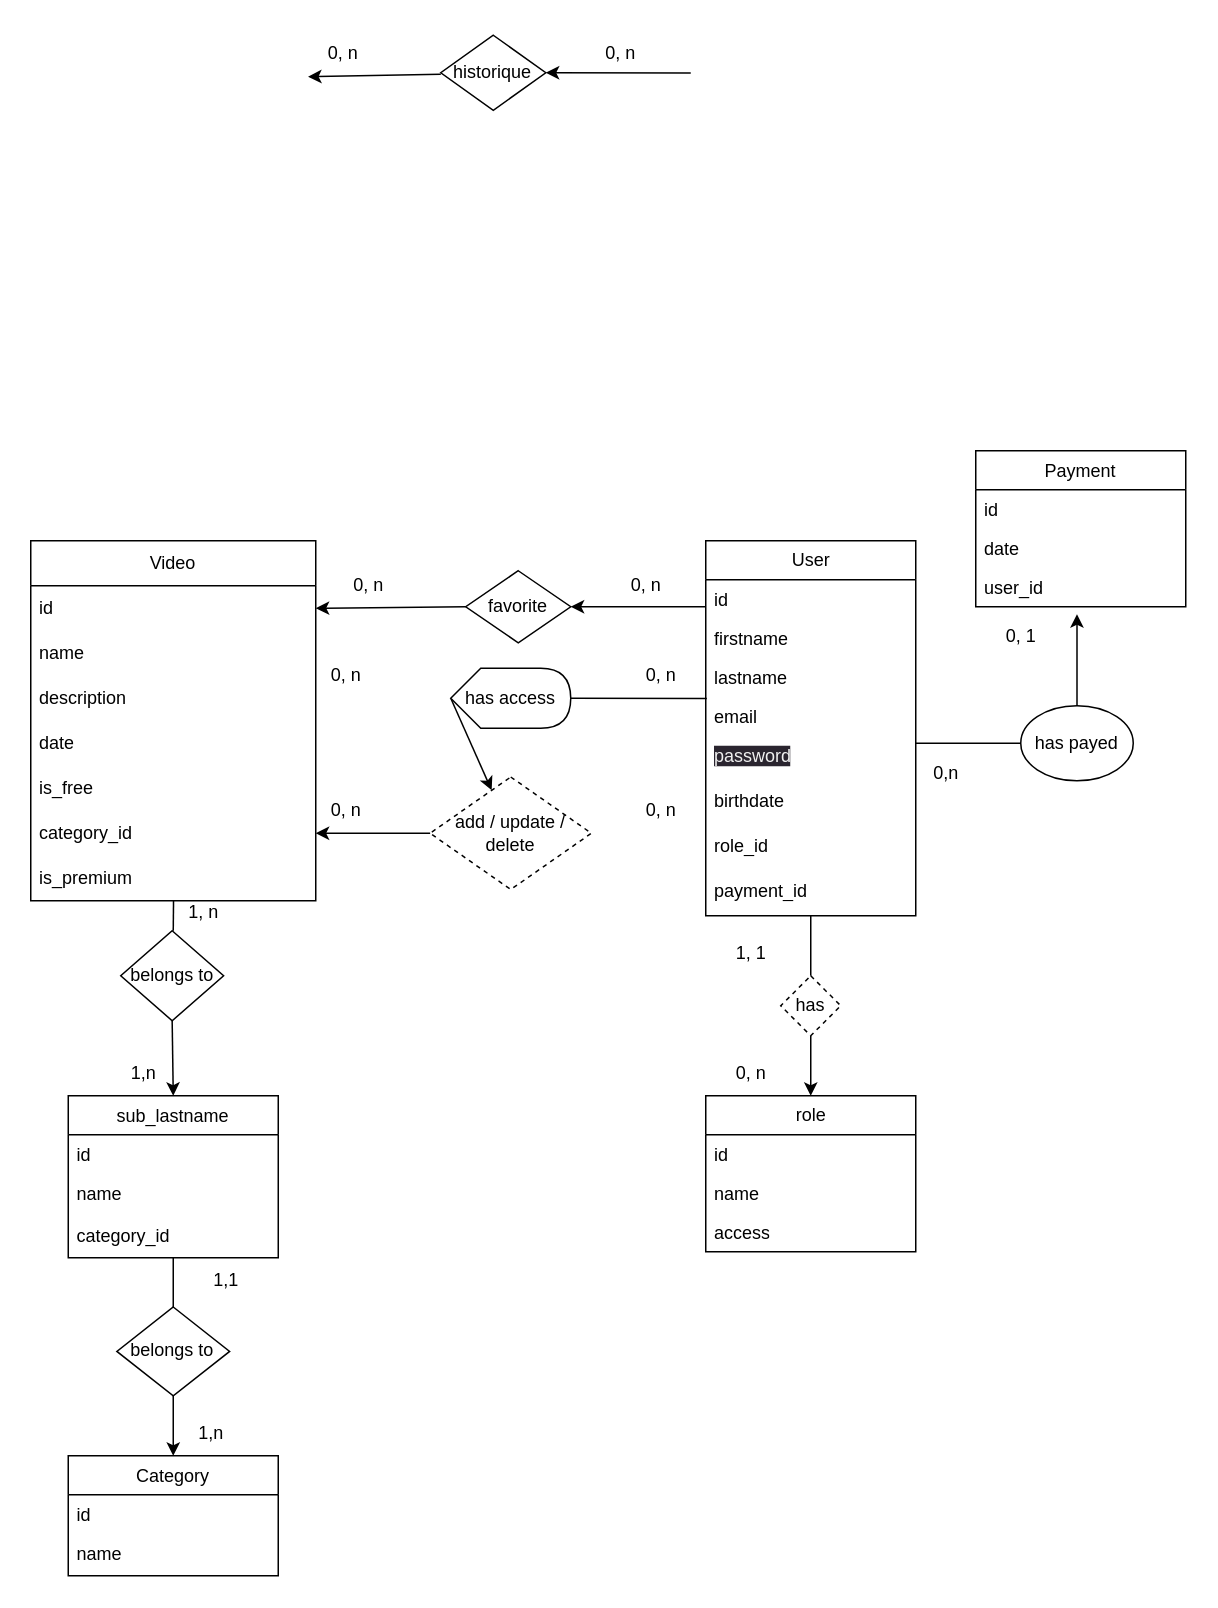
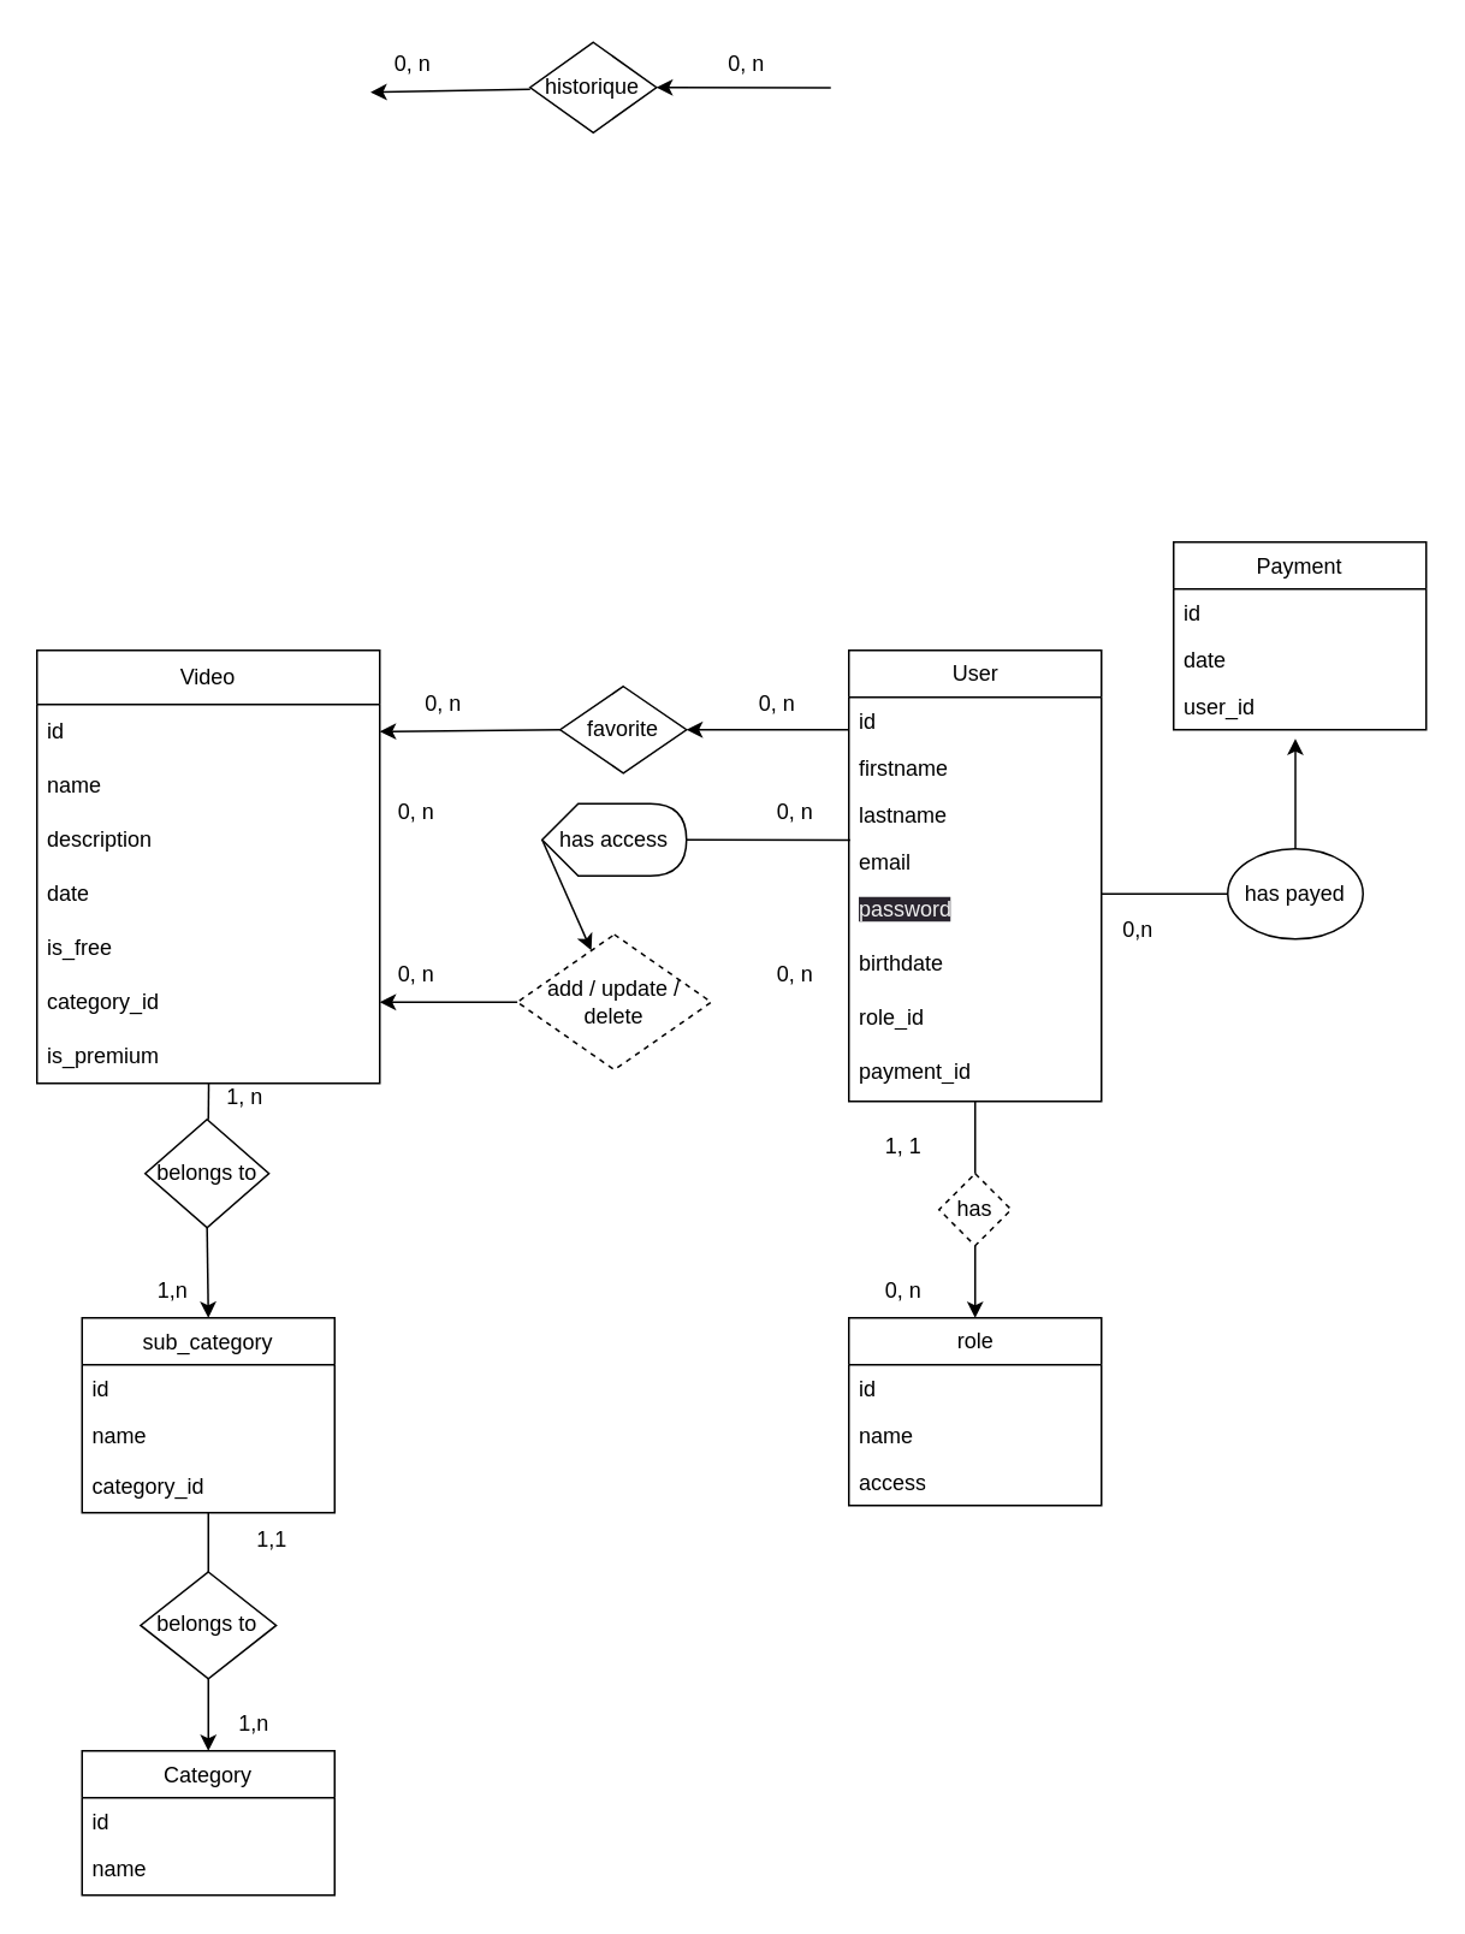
- <mxCell id="63" value="0, 1" style="text;html=1;align=center;verticalAlign=middle;resizable=0;points=[];autosize=1;strokeColor=none;fillColor=none;" parent="1" vertex="1"><mxGeometry x="660" y="409" width="40" height="30" as="geometry" /></mxCell>
- <mxCell id="23" value="sub_lastname" style="swimlane;fontStyle=0;childLayout=stackLayout;horizontal=1;startSize=26;fillColor=none;horizontalStack=0;resizeParent=1;resizeParentMax=0;resizeLast=0;collapsible=1;marginBottom=0;rounded=0;" parent="1" vertex="1"><mxGeometry x="45.01" y="730" width="140" height="108" as="geometry" /></mxCell>
+ <mxCell id="23" value="sub_category" style="swimlane;fontStyle=0;childLayout=stackLayout;horizontal=1;startSize=26;fillColor=none;horizontalStack=0;resizeParent=1;resizeParentMax=0;resizeLast=0;collapsible=1;marginBottom=0;rounded=0;" parent="1" vertex="1"><mxGeometry x="45.01" y="730" width="140" height="108" as="geometry" /></mxCell>
